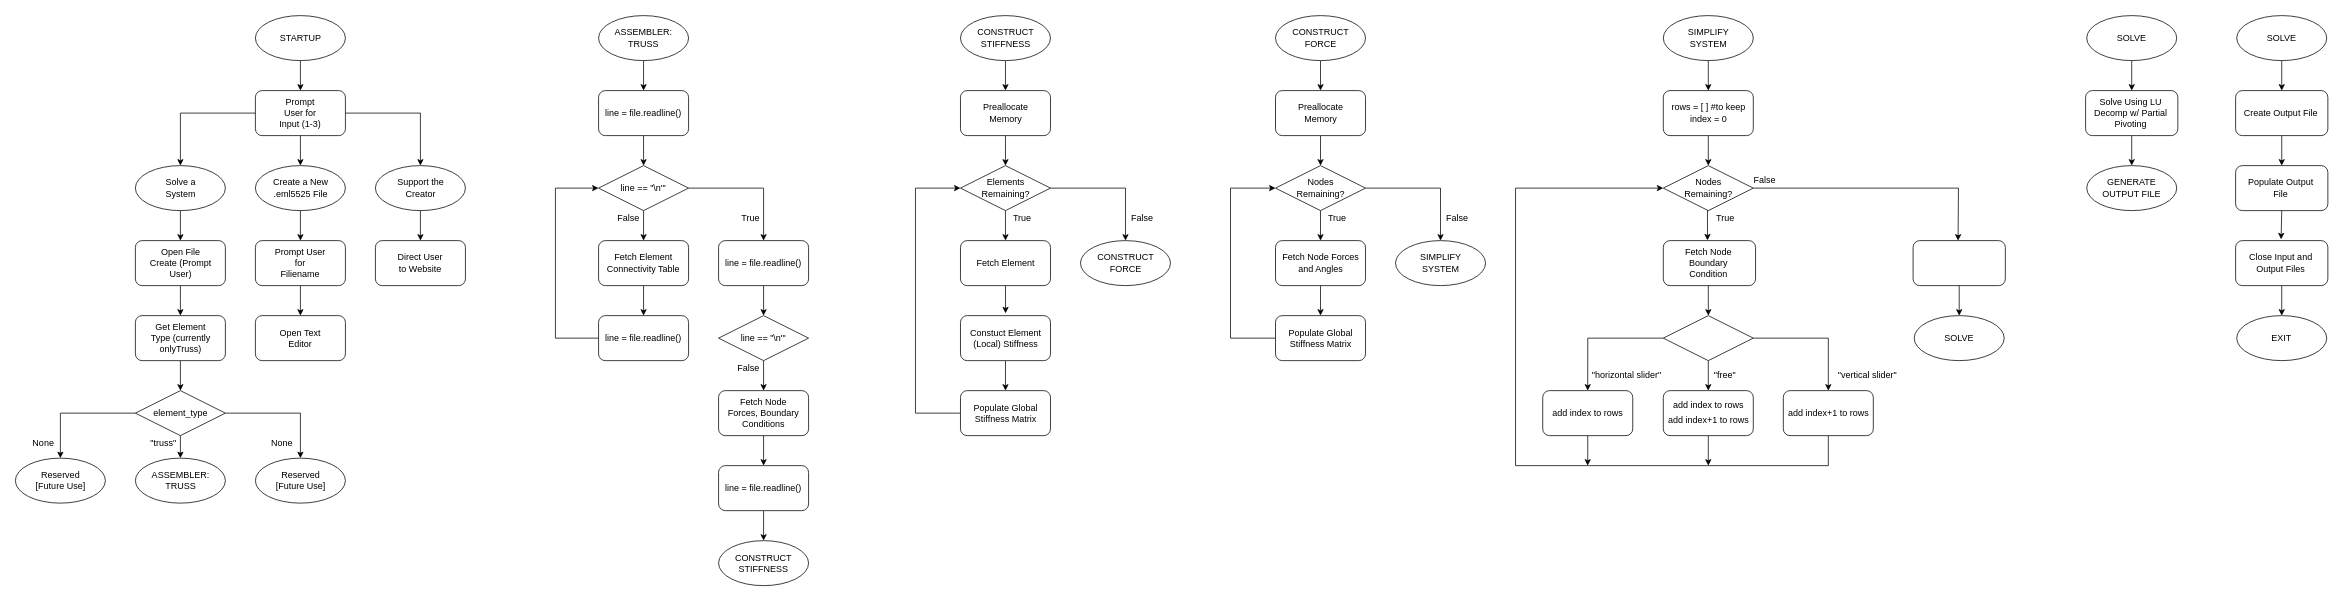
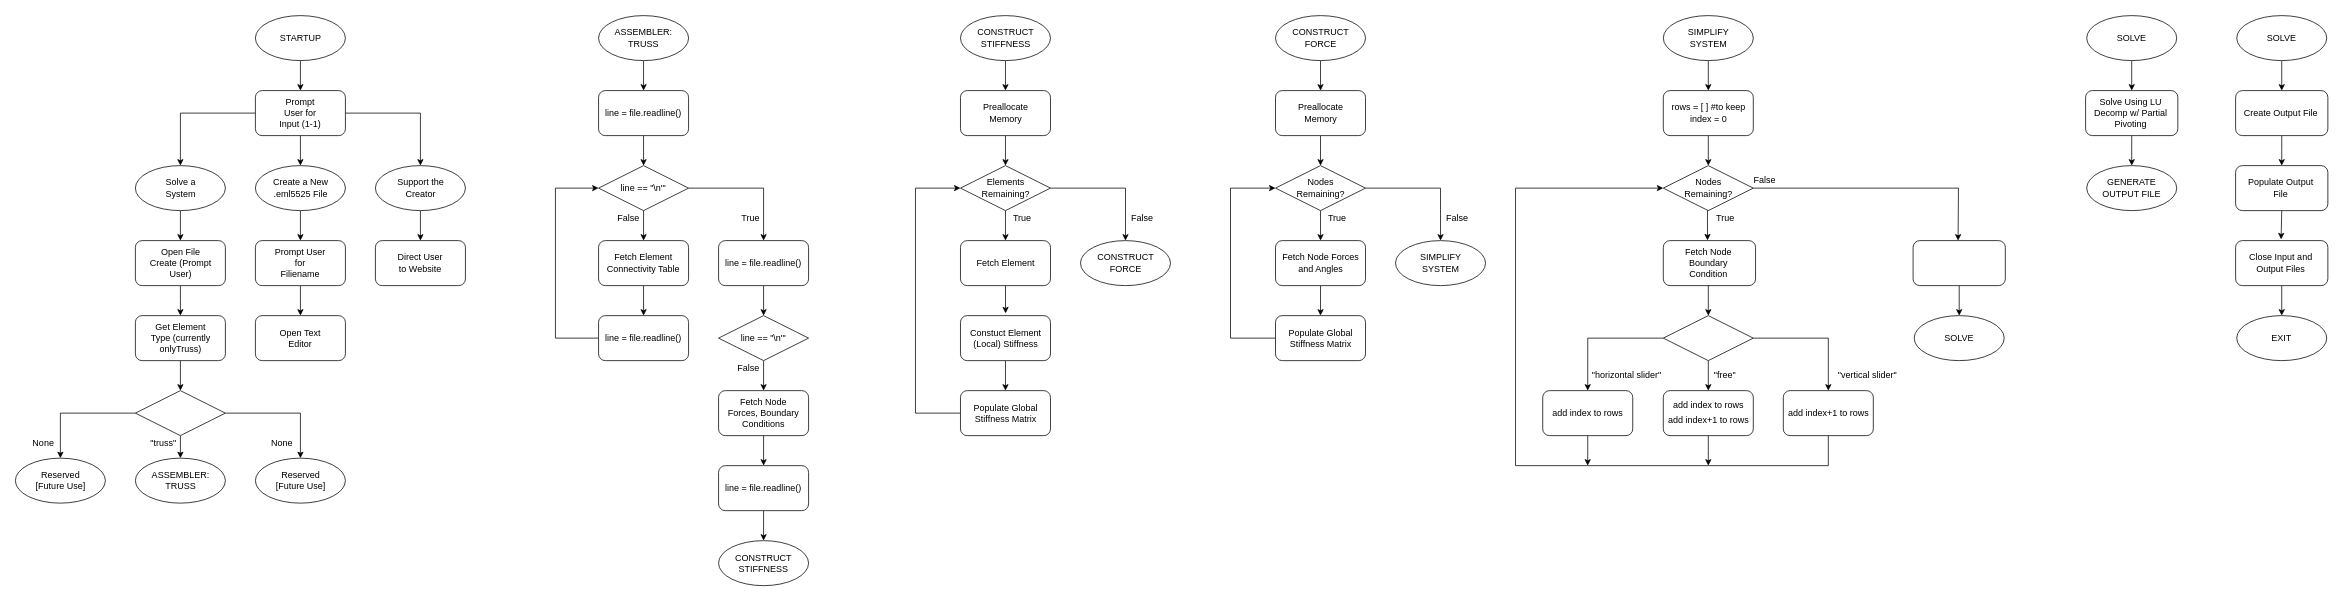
- <mxCell id="6" value="Prompt User for Input (1-3)" style="text;html=1;strokeColor=none;fillColor=none;align=center;verticalAlign=middle;whiteSpace=wrap;rounded=0;" vertex="1" parent="1"><mxGeometry x="370" y="140" width="60" height="20" as="geometry" /></mxCell>
+ <mxCell id="6" value="Prompt User for Input (1-1)" style="text;html=1;strokeColor=none;fillColor=none;align=center;verticalAlign=middle;whiteSpace=wrap;rounded=0;" vertex="1" parent="1"><mxGeometry x="370" y="140" width="60" height="20" as="geometry" /></mxCell>
- <mxCell id="33" value="element_type" style="text;html=1;strokeColor=none;fillColor=none;align=center;verticalAlign=middle;whiteSpace=wrap;rounded=0;" vertex="1" parent="1"><mxGeometry x="197.5" y="540" width="85" height="20" as="geometry" /></mxCell>
